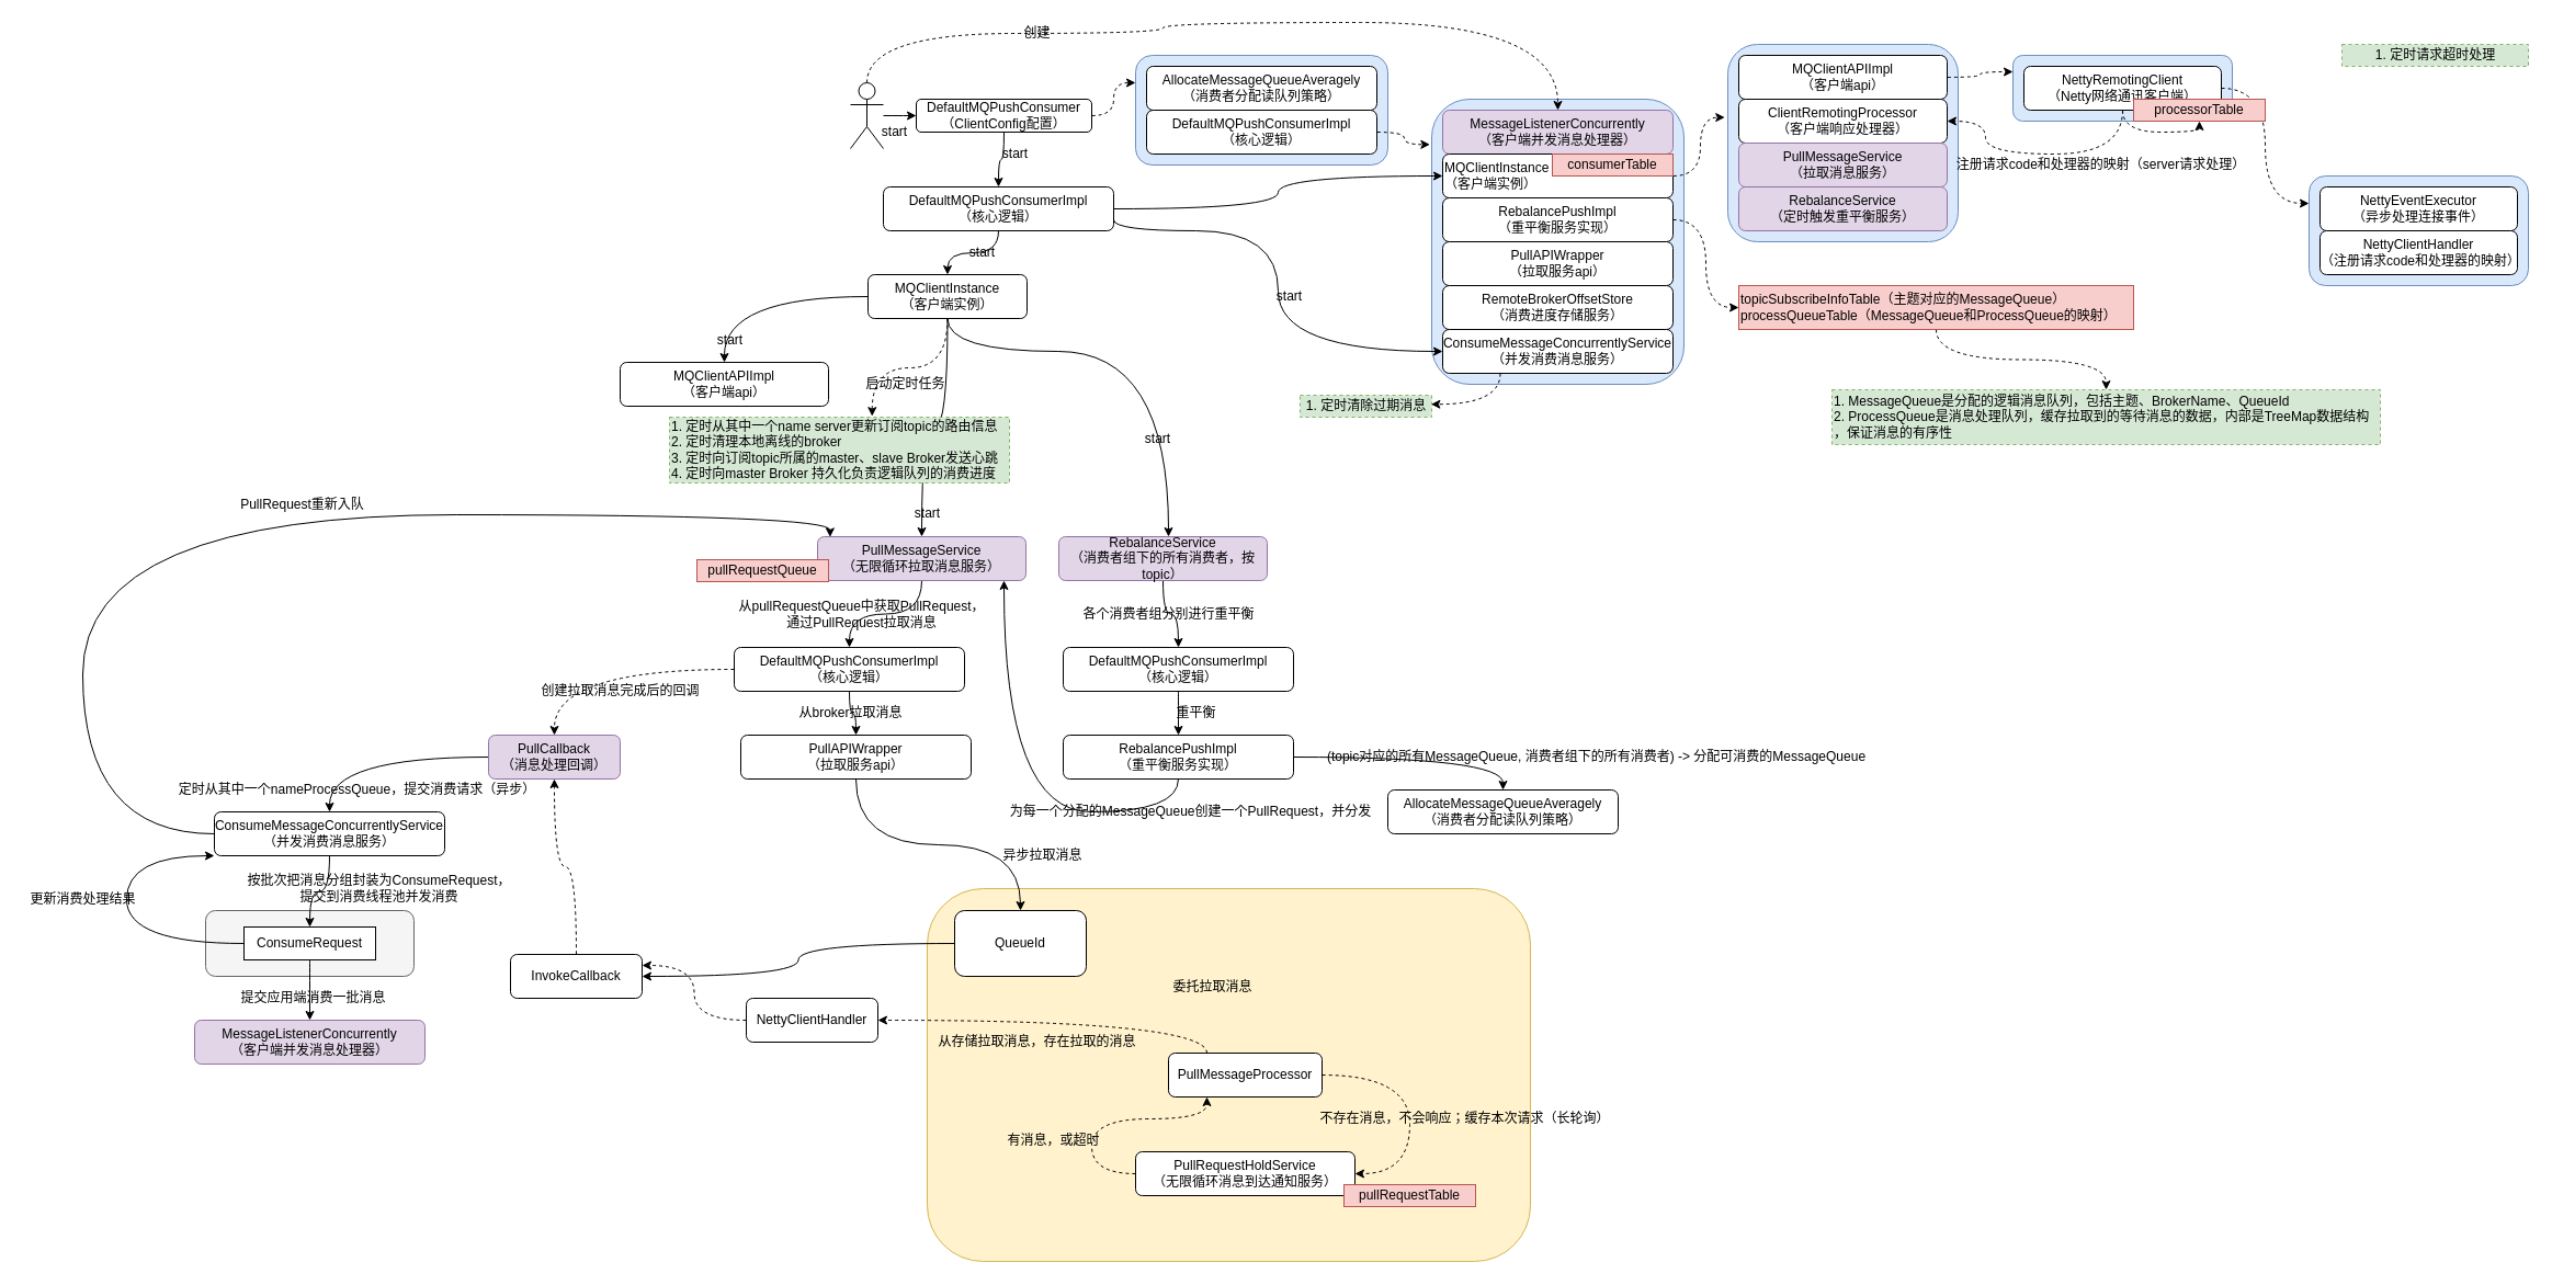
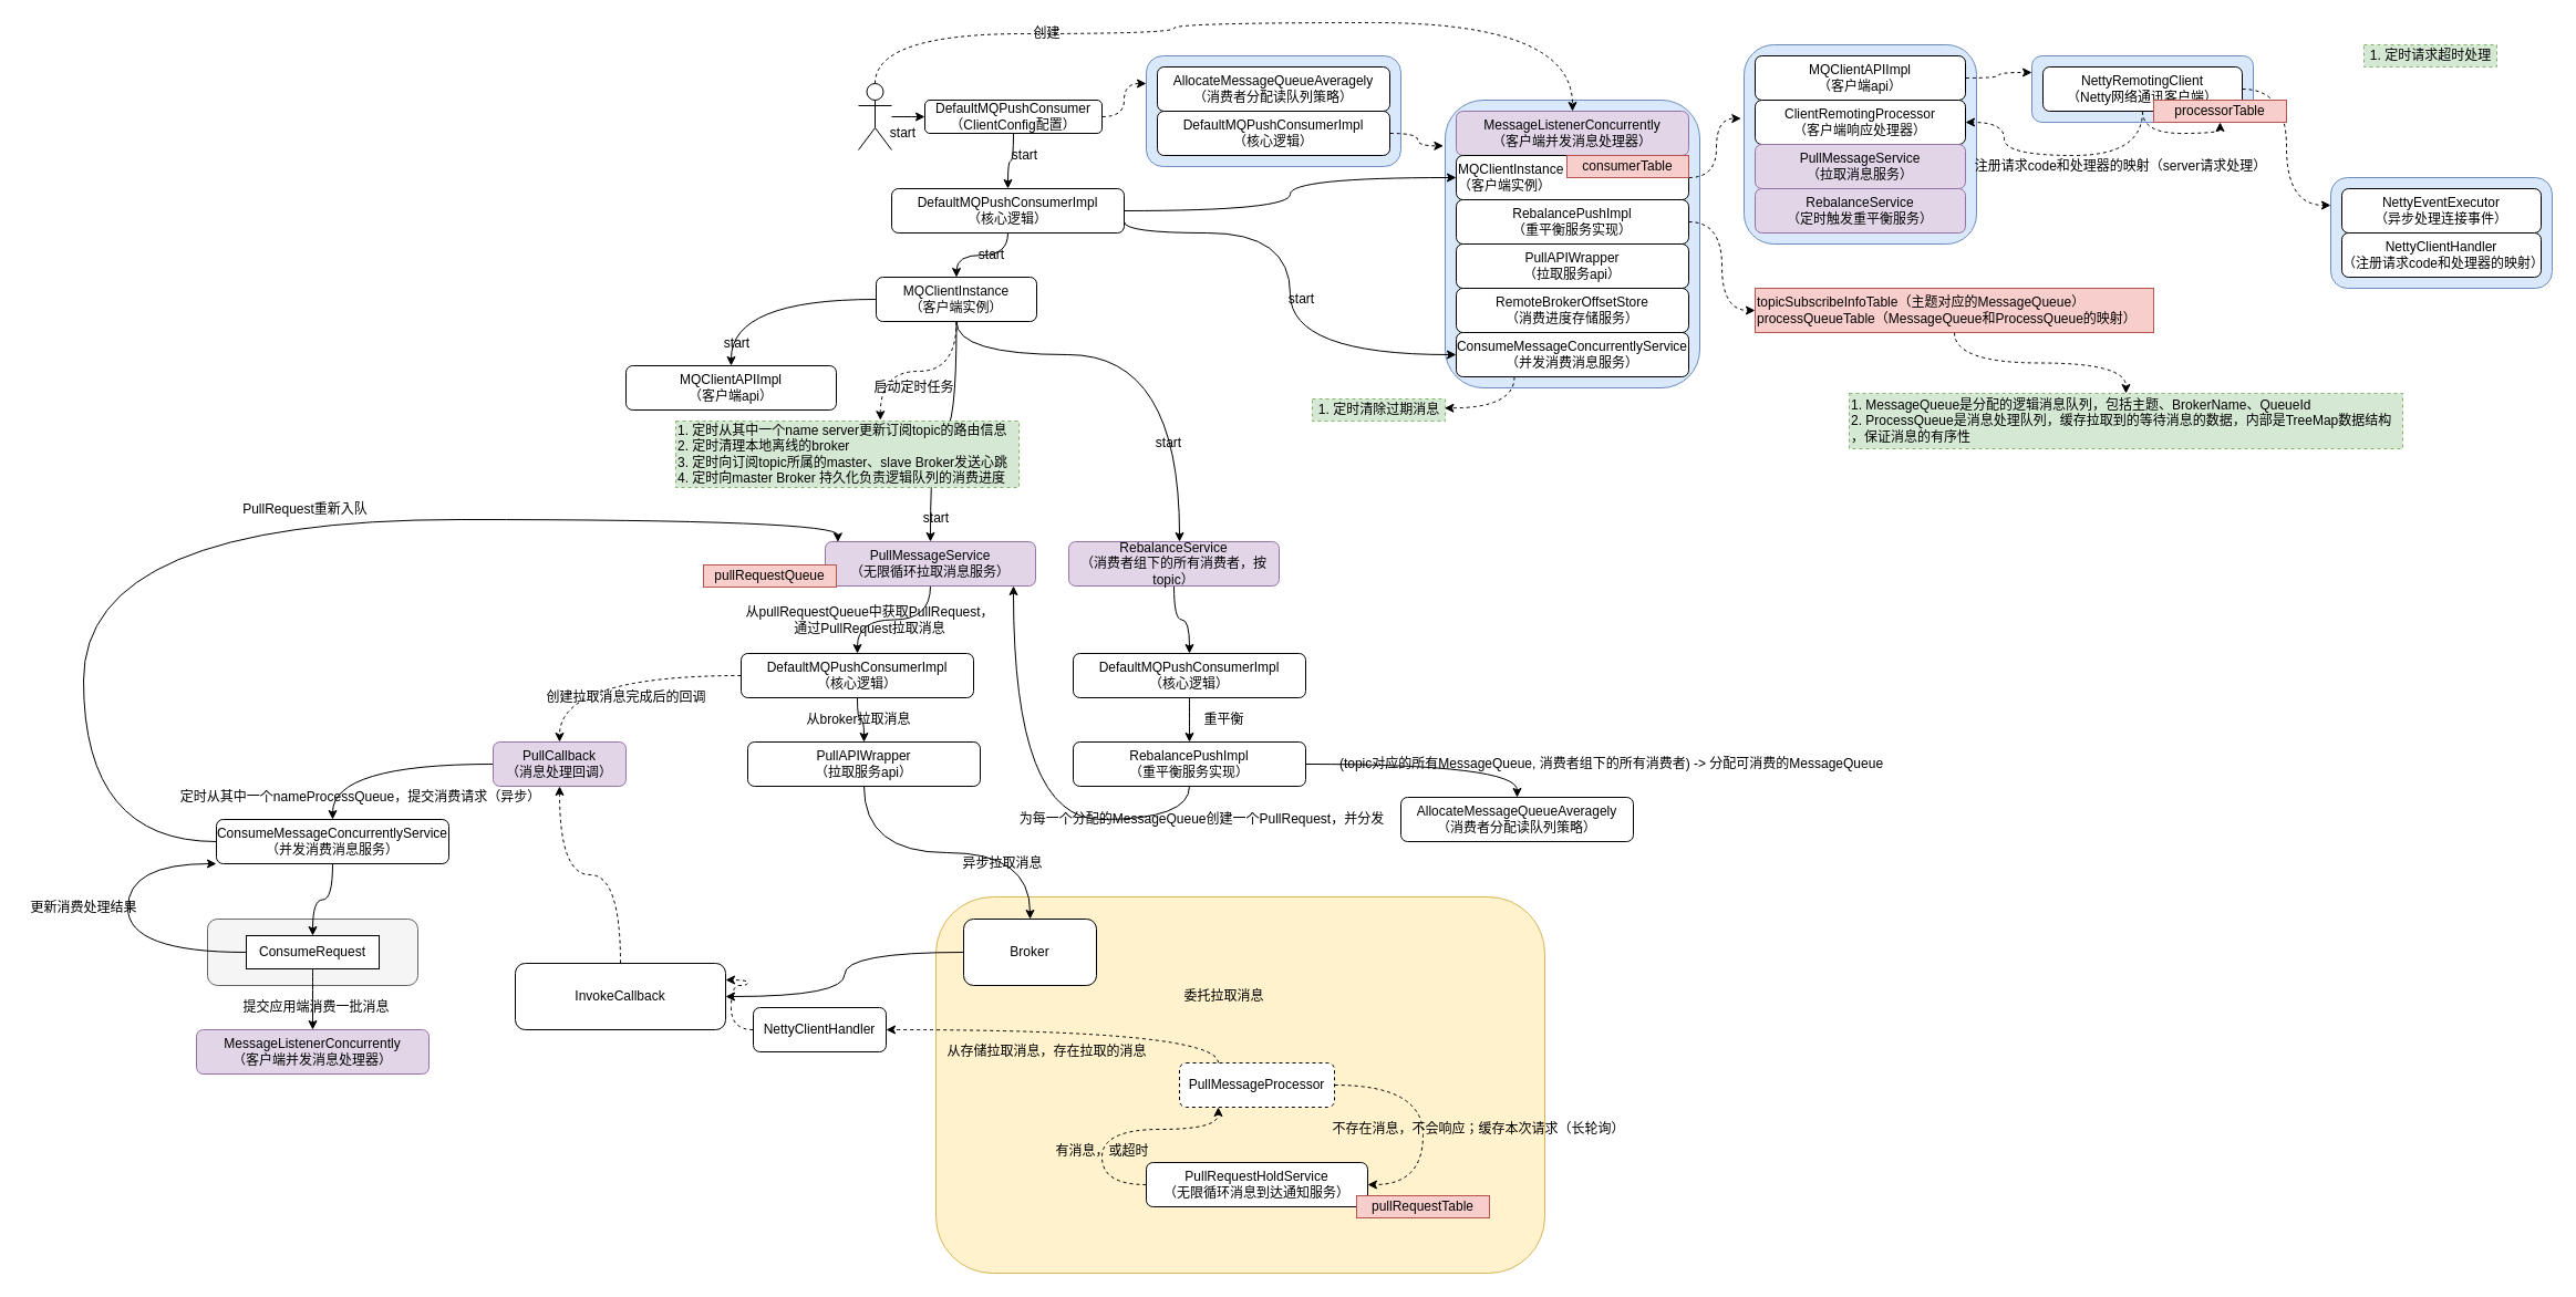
- <mxCell id="54" value="1. 定时请求超时处理" style="text;html=1;align=center;verticalAlign=middle;resizable=0;points=[];autosize=1;strokeColor=#82b366;fillColor=#d5e8d4;dashed=1;" parent="1" vertex="1"><mxGeometry x="2135" y="40" width="170" height="20" as="geometry" /></mxCell>
+ <mxCell id="54" value="1. 定时请求超时处理" style="text;html=1;align=center;verticalAlign=middle;resizable=0;points=[];autosize=1;strokeColor=#82b366;fillColor=#d5e8d4;dashed=1;" parent="1" vertex="1"><mxGeometry x="2135" y="40" width="120" height="20" as="geometry" /></mxCell>
- <mxCell id="66" value="各个消费者组分别进行重平衡" style="text;html=1;align=center;verticalAlign=middle;resizable=0;points=[];autosize=1;strokeColor=none;fillColor=none;" parent="1" vertex="1"><mxGeometry x="980" y="550" width="170" height="20" as="geometry" /></mxCell>
- <mxCell id="72" value="重平衡" style="text;html=1;align=center;verticalAlign=middle;resizable=0;points=[];autosize=1;strokeColor=none;fillColor=none;" parent="1" vertex="1"><mxGeometry x="1065" y="640" width="50" height="20" as="geometry" /></mxCell>
+ <mxCell id="72" value="重平衡" style="text;html=1;align=center;verticalAlign=middle;resizable=0;points=[];autosize=1;strokeColor=none;fillColor=none;" parent="1" vertex="1"><mxGeometry x="1080" y="640" width="50" height="20" as="geometry" /></mxCell>
- <mxCell id="88" value="异步拉取消息" style="text;html=1;align=center;verticalAlign=middle;resizable=0;points=[];autosize=1;strokeColor=none;fillColor=none;" parent="1" vertex="1"><mxGeometry x="905" y="770" width="90" height="20" as="geometry" /></mxCell>
+ <mxCell id="88" value="异步拉取消息" style="text;html=1;align=center;verticalAlign=middle;resizable=0;points=[];autosize=1;strokeColor=none;fillColor=none;" parent="1" vertex="1"><mxGeometry x="860" y="770" width="90" height="20" as="geometry" /></mxCell>
- <mxCell id="116" value="按批次把消息分组封装为&lt;span&gt;ConsumeRequest，&lt;/span&gt;&lt;br&gt;提交到消费线程池并发消费" style="text;html=1;align=center;verticalAlign=middle;resizable=0;points=[];autosize=1;strokeColor=none;fillColor=none;" parent="1" vertex="1"><mxGeometry x="215" y="795" width="260" height="30" as="geometry" /></mxCell>
- <mxCell id="87" value="QueueId" style="rounded=1;whiteSpace=wrap;html=1;" parent="1" vertex="1"><mxGeometry x="870" y="830" width="120" height="60" as="geometry" /></mxCell>
+ <mxCell id="87" value="Broker" style="rounded=1;whiteSpace=wrap;html=1;" parent="1" vertex="1"><mxGeometry x="870" y="830" width="120" height="60" as="geometry" /></mxCell>
- <mxCell id="93" value="InvokeCallback" style="rounded=1;whiteSpace=wrap;html=1;" parent="1" vertex="1"><mxGeometry x="465" y="870" width="120" height="40" as="geometry" /></mxCell>
+ <mxCell id="93" value="InvokeCallback" style="rounded=1;whiteSpace=wrap;html=1;" parent="1" vertex="1"><mxGeometry x="465" y="870" width="190" height="60" as="geometry" /></mxCell>
- <mxCell id="96" value="PullMessageProcessor" style="rounded=1;whiteSpace=wrap;html=1;" parent="1" vertex="1"><mxGeometry x="1065" y="960" width="140" height="40" as="geometry" /></mxCell>
+ <mxCell id="96" value="PullMessageProcessor" style="rounded=1;whiteSpace=wrap;html=1;dashed=1;" parent="1" vertex="1"><mxGeometry x="1065" y="960" width="140" height="40" as="geometry" /></mxCell>
- <mxCell id="106" value="有消息，或超时" style="text;html=1;align=center;verticalAlign=middle;resizable=0;points=[];autosize=1;strokeColor=none;fillColor=none;" parent="1" vertex="1"><mxGeometry x="910" y="1030" width="100" height="20" as="geometry" /></mxCell>
+ <mxCell id="106" value="有消息，或超时" style="text;html=1;align=center;verticalAlign=middle;resizable=0;points=[];autosize=1;strokeColor=none;fillColor=none;" parent="1" vertex="1"><mxGeometry x="945" y="1030" width="100" height="20" as="geometry" /></mxCell>
